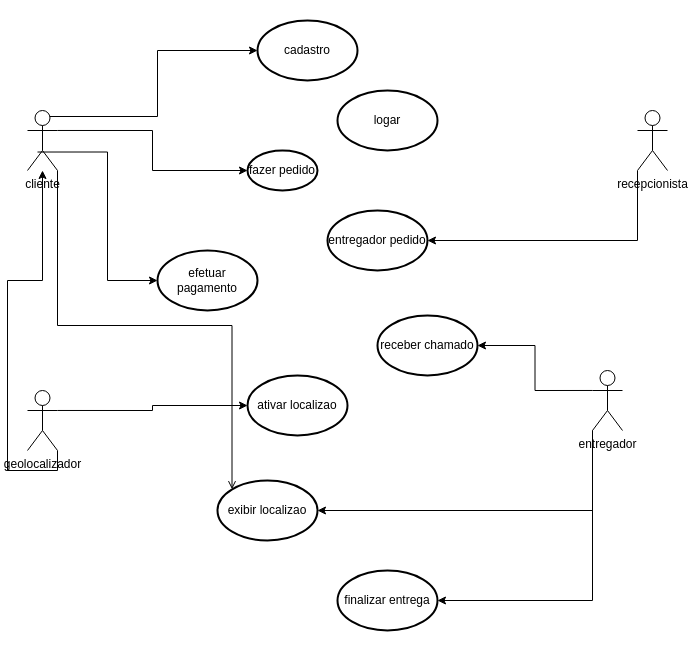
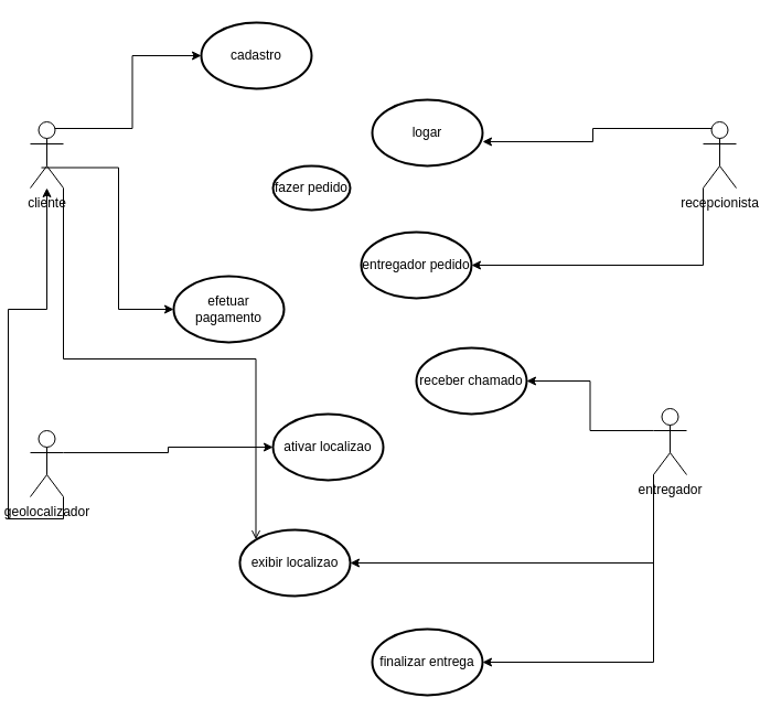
- <mxCell id="7" value="cadastro" style="strokeWidth=2;html=1;shape=mxgraph.flowchart.start_1;whiteSpace=wrap;" vertex="1" parent="1"><mxGeometry x="250" y="20" width="100" height="60" as="geometry" /></mxCell>
+ <mxCell id="7" value="cadastro" style="strokeWidth=2;html=1;shape=mxgraph.flowchart.start_1;whiteSpace=wrap;" vertex="1" parent="1"><mxGeometry x="175" y="20" width="100" height="60" as="geometry" /></mxCell>
+ <mxCell id="17" style="edgeStyle=orthogonalEdgeStyle;rounded=0;orthogonalLoop=1;jettySize=auto;html=1;exitX=0.25;exitY=0.1;exitDx=0;exitDy=0;exitPerimeter=0;entryX=1;entryY=0.633;entryDx=0;entryDy=0;entryPerimeter=0;" edge="1" parent="1" source="4" target="8"><mxGeometry relative="1" as="geometry" /></mxCell>
- <mxCell id="2" style="edgeStyle=orthogonalEdgeStyle;rounded=0;orthogonalLoop=1;jettySize=auto;html=1;exitX=1;exitY=0.333;exitDx=0;exitDy=0;exitPerimeter=0;" edge="1" parent="1" source="3" target="9"><mxGeometry relative="1" as="geometry" /></mxCell>
